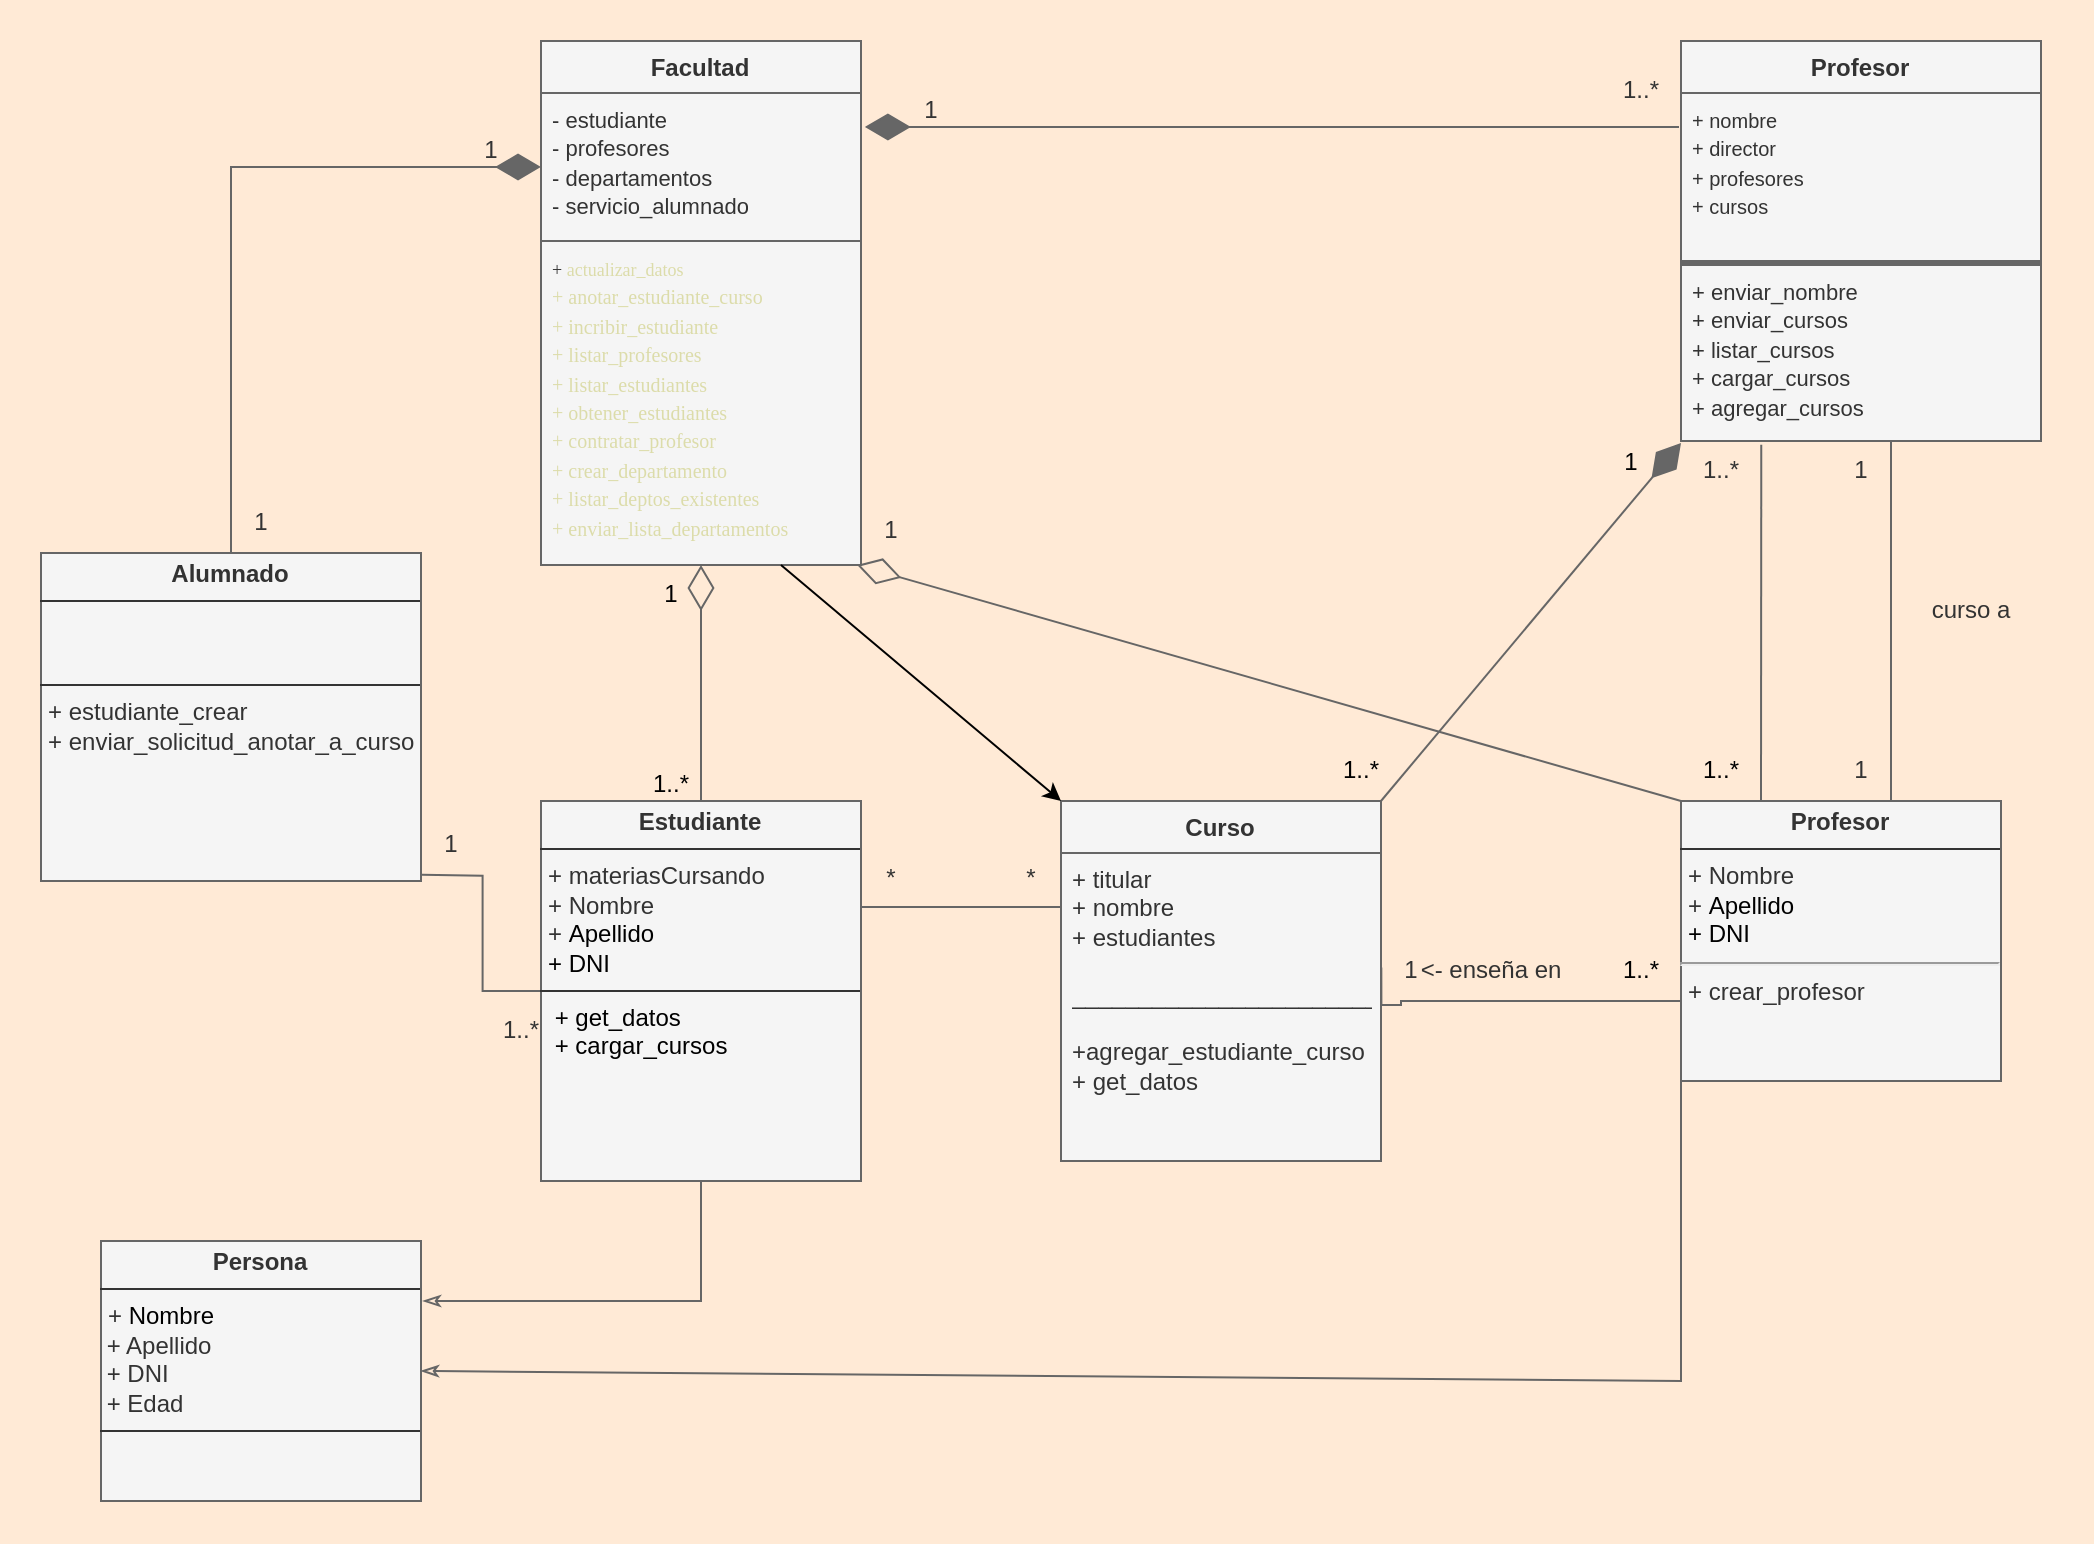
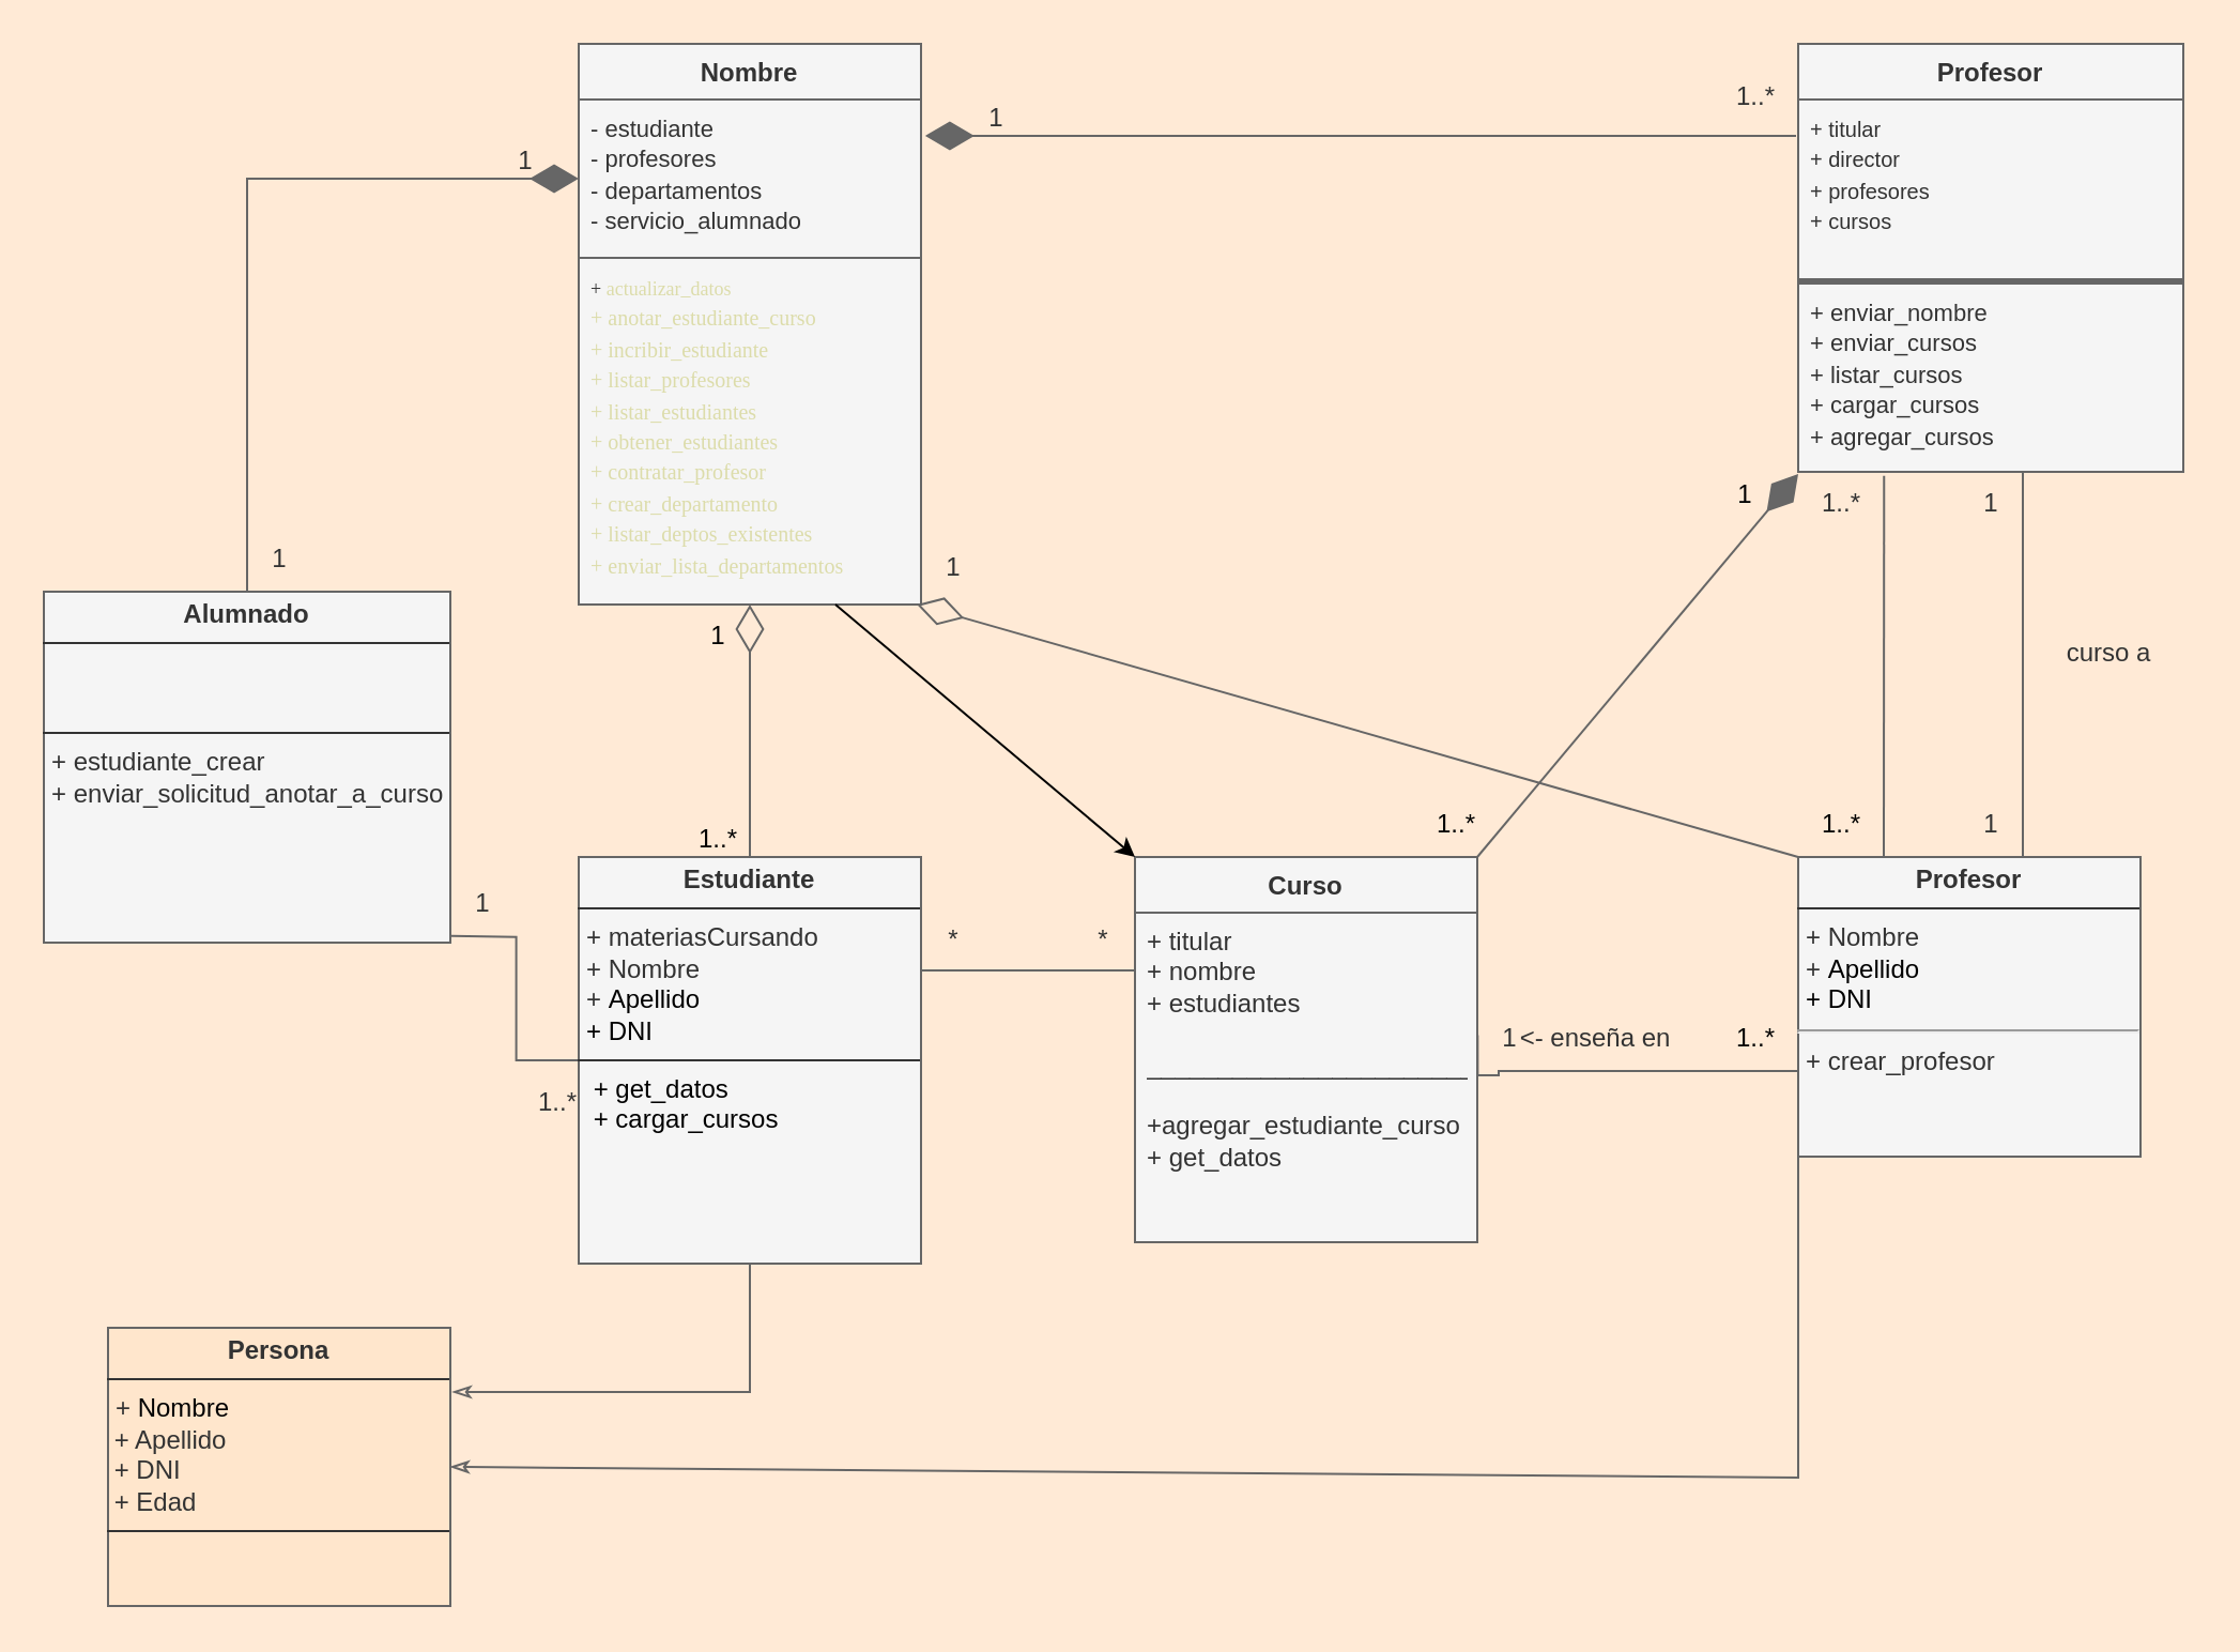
- <mxCell id="14" value="Facultad&lt;div&gt;&lt;br&gt;&lt;/div&gt;" style="swimlane;fontStyle=1;align=center;verticalAlign=top;childLayout=stackLayout;horizontal=1;startSize=26;horizontalStack=0;resizeParent=1;resizeParentMax=0;resizeLast=0;collapsible=1;marginBottom=0;whiteSpace=wrap;html=1;fillColor=#f5f5f5;fontColor=#333333;strokeColor=#666666;" parent="1" vertex="1"><mxGeometry x="270" y="20" width="160" height="262" as="geometry" /></mxCell>
+ <mxCell id="14" value="Nombre&lt;div&gt;&lt;br&gt;&lt;/div&gt;" style="swimlane;fontStyle=1;align=center;verticalAlign=top;childLayout=stackLayout;horizontal=1;startSize=26;horizontalStack=0;resizeParent=1;resizeParentMax=0;resizeLast=0;collapsible=1;marginBottom=0;whiteSpace=wrap;html=1;fillColor=#f5f5f5;fontColor=#333333;strokeColor=#666666;" parent="1" vertex="1"><mxGeometry x="270" y="20" width="160" height="262" as="geometry" /></mxCell>
- <mxCell id="6" value="&lt;font size=&quot;1&quot;&gt;+ nombre&lt;/font&gt;&lt;div&gt;&lt;font size=&quot;1&quot;&gt;+ director&lt;/font&gt;&lt;/div&gt;&lt;div&gt;&lt;font size=&quot;1&quot;&gt;+ profesores&lt;/font&gt;&lt;/div&gt;&lt;div&gt;&lt;font size=&quot;1&quot;&gt;+ cursos&lt;/font&gt;&lt;/div&gt;" style="text;align=left;verticalAlign=top;spacingLeft=4;spacingRight=4;overflow=hidden;rotatable=0;points=[[0,0.5],[1,0.5]];portConstraint=eastwest;whiteSpace=wrap;html=1;fillColor=#f5f5f5;fontColor=#333333;strokeColor=#666666;" parent="5" vertex="1"><mxGeometry y="26" width="180" height="84" as="geometry" /></mxCell>
+ <mxCell id="6" value="&lt;font size=&quot;1&quot;&gt;+ titular&lt;/font&gt;&lt;div&gt;&lt;font size=&quot;1&quot;&gt;+ director&lt;/font&gt;&lt;/div&gt;&lt;div&gt;&lt;font size=&quot;1&quot;&gt;+ profesores&lt;/font&gt;&lt;/div&gt;&lt;div&gt;&lt;font size=&quot;1&quot;&gt;+ cursos&lt;/font&gt;&lt;/div&gt;" style="text;align=left;verticalAlign=top;spacingLeft=4;spacingRight=4;overflow=hidden;rotatable=0;points=[[0,0.5],[1,0.5]];portConstraint=eastwest;whiteSpace=wrap;html=1;fillColor=#f5f5f5;fontColor=#333333;strokeColor=#666666;" parent="5" vertex="1"><mxGeometry y="26" width="180" height="84" as="geometry" /></mxCell>
- <mxCell id="24" value="&lt;p style=&quot;margin:0px;margin-top:4px;text-align:center;&quot;&gt;&lt;b&gt;Persona&lt;/b&gt;&lt;/p&gt;&lt;hr size=&quot;1&quot; style=&quot;border-style:solid;&quot;&gt;&lt;p style=&quot;margin:0px;margin-left:4px;&quot;&gt;+&amp;nbsp;&lt;span style=&quot;background-color: transparent; color: light-dark(rgb(0, 0, 0), rgb(255, 255, 255));&quot;&gt;Nombre&lt;/span&gt;&lt;/p&gt;&lt;div&gt;&amp;nbsp;+ Apellido&lt;/div&gt;&lt;div&gt;&amp;nbsp;+ DNI&lt;/div&gt;&lt;div&gt;&amp;nbsp;+ Edad&lt;/div&gt;&lt;hr size=&quot;1&quot; style=&quot;border-style:solid;&quot;&gt;&lt;p style=&quot;margin:0px;margin-left:4px;&quot;&gt;&lt;br&gt;&lt;/p&gt;" style="verticalAlign=top;align=left;overflow=fill;html=1;whiteSpace=wrap;fillColor=#f5f5f5;fontColor=#333333;strokeColor=#666666;" parent="1" vertex="1"><mxGeometry x="50" y="620" width="160" height="130" as="geometry" /></mxCell>
+ <mxCell id="24" value="&lt;p style=&quot;margin:0px;margin-top:4px;text-align:center;&quot;&gt;&lt;b&gt;Persona&lt;/b&gt;&lt;/p&gt;&lt;hr size=&quot;1&quot; style=&quot;border-style:solid;&quot;&gt;&lt;p style=&quot;margin:0px;margin-left:4px;&quot;&gt;+&amp;nbsp;&lt;span style=&quot;background-color: transparent; color: light-dark(rgb(0, 0, 0), rgb(255, 255, 255));&quot;&gt;Nombre&lt;/span&gt;&lt;/p&gt;&lt;div&gt;&amp;nbsp;+ Apellido&lt;/div&gt;&lt;div&gt;&amp;nbsp;+ DNI&lt;/div&gt;&lt;div&gt;&amp;nbsp;+ Edad&lt;/div&gt;&lt;hr size=&quot;1&quot; style=&quot;border-style:solid;&quot;&gt;&lt;p style=&quot;margin:0px;margin-left:4px;&quot;&gt;&lt;br&gt;&lt;/p&gt;" style="verticalAlign=top;align=left;overflow=fill;html=1;whiteSpace=wrap;fillColor=#ffe6cc;fontColor=#333333;strokeColor=#666666;" parent="1" vertex="1"><mxGeometry x="50" y="620" width="160" height="130" as="geometry" /></mxCell>
